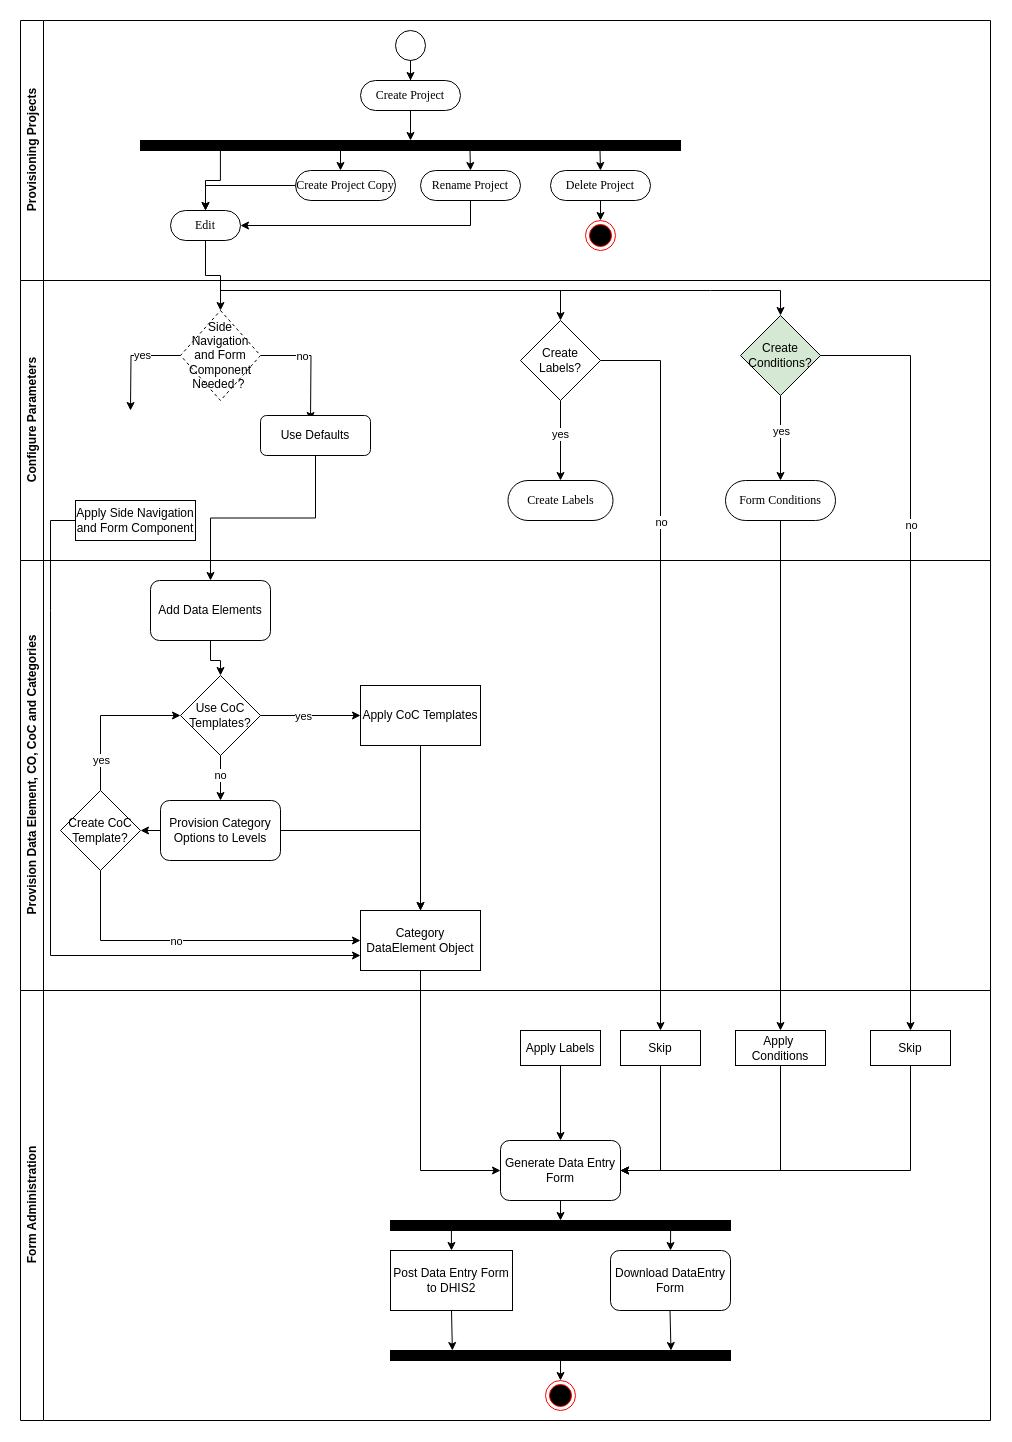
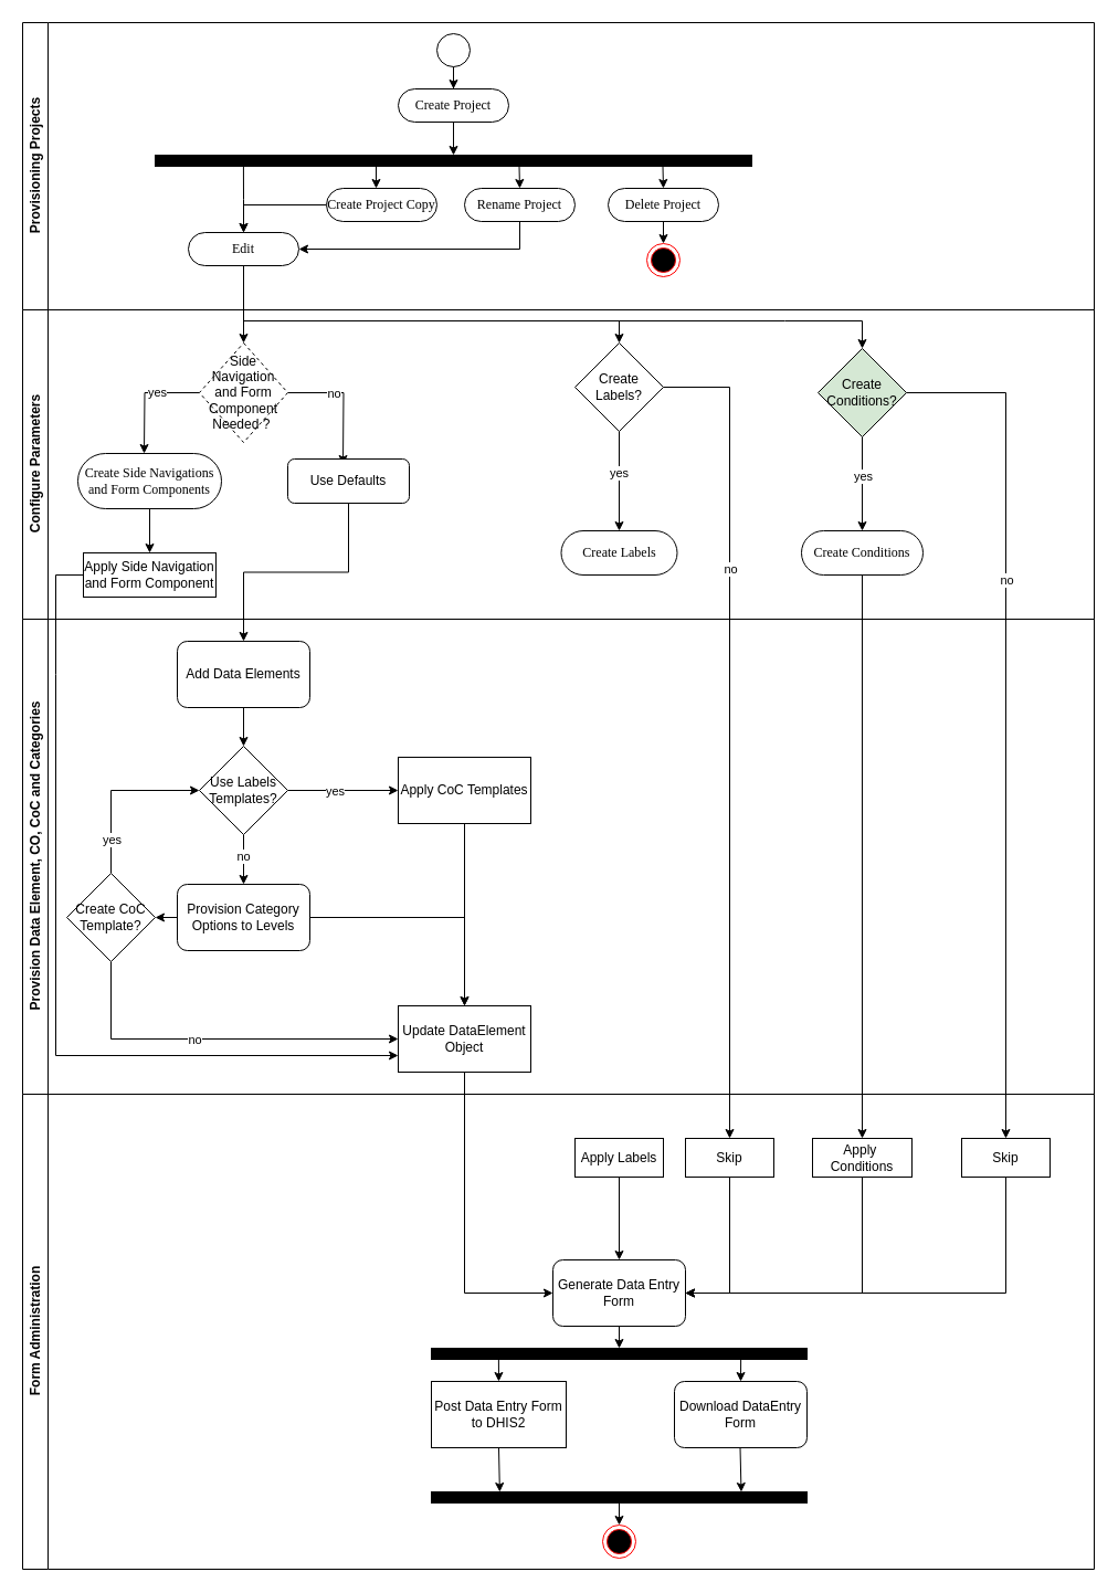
- <mxCell id="9" value="Edit" style="rounded=1;whiteSpace=wrap;html=1;shadow=0;comic=0;labelBackgroundColor=none;strokeWidth=1;fontFamily=Verdana;fontSize=12;align=center;arcSize=50;direction=east;" vertex="1" parent="2"><mxGeometry x="150" y="190" width="70" height="30" as="geometry" /></mxCell>
+ <mxCell id="9" value="Edit" style="rounded=1;whiteSpace=wrap;html=1;shadow=0;comic=0;labelBackgroundColor=none;strokeWidth=1;fontFamily=Verdana;fontSize=12;align=center;arcSize=50;direction=east;" vertex="1" parent="2"><mxGeometry x="150" y="190" width="100" height="30" as="geometry" /></mxCell>
- <mxCell id="30" value="Create Labels?" style="rhombus;whiteSpace=wrap;html=1;" vertex="1" parent="20"><mxGeometry x="500" y="40" width="80" height="80" as="geometry" /></mxCell>
+ <mxCell id="30" value="Create Labels?" style="rhombus;whiteSpace=wrap;html=1;" vertex="1" parent="20"><mxGeometry x="500" y="30" width="80" height="80" as="geometry" /></mxCell>
+ <mxCell id="26" value="Create Side Navigations and Form Components" style="rounded=1;whiteSpace=wrap;html=1;shadow=0;comic=0;labelBackgroundColor=none;strokeWidth=1;fontFamily=Verdana;fontSize=12;align=center;arcSize=50;direction=east;" vertex="1" parent="20"><mxGeometry x="50" y="130" width="130" height="50" as="geometry" /></mxCell>
+ <mxCell id="36" value="" style="edgeStyle=orthogonalEdgeStyle;rounded=0;orthogonalLoop=1;jettySize=auto;html=1;" edge="1" parent="20" source="26" target="35"><mxGeometry relative="1" as="geometry"><mxPoint x="115" y="180" as="sourcePoint" /><mxPoint x="140" y="330" as="targetPoint" /></mxGeometry></mxCell>
- <mxCell id="38" value="Form Conditions" style="rounded=1;whiteSpace=wrap;html=1;shadow=0;comic=0;labelBackgroundColor=none;strokeWidth=1;fontFamily=Verdana;fontSize=12;align=center;arcSize=50;direction=east;" vertex="1" parent="20"><mxGeometry x="705" y="200" width="110" height="40" as="geometry" /></mxCell>
+ <mxCell id="38" value="Create Conditions" style="rounded=1;whiteSpace=wrap;html=1;shadow=0;comic=0;labelBackgroundColor=none;strokeWidth=1;fontFamily=Verdana;fontSize=12;align=center;arcSize=50;direction=east;" vertex="1" parent="20"><mxGeometry x="705" y="200" width="110" height="40" as="geometry" /></mxCell>
- <mxCell id="44" value="Add Data Elements" style="rounded=1;whiteSpace=wrap;html=1;" vertex="1" parent="40"><mxGeometry x="130" y="20" width="120" height="60" as="geometry" /></mxCell>
+ <mxCell id="44" value="Add Data Elements" style="rounded=1;whiteSpace=wrap;html=1;" vertex="1" parent="40"><mxGeometry x="140" y="20" width="120" height="60" as="geometry" /></mxCell>
- <mxCell id="47" value="Use CoC Templates?" style="rhombus;whiteSpace=wrap;html=1;" vertex="1" parent="40"><mxGeometry x="160" y="115" width="80" height="80" as="geometry" /></mxCell>
+ <mxCell id="47" value="Use Labels Templates?" style="rhombus;whiteSpace=wrap;html=1;" vertex="1" parent="40"><mxGeometry x="160" y="115" width="80" height="80" as="geometry" /></mxCell>
- <mxCell id="56" value="Category DataElement Object" style="rounded=0;whiteSpace=wrap;html=1;" vertex="1" parent="40"><mxGeometry x="340" y="350" width="120" height="60" as="geometry" /></mxCell>
+ <mxCell id="56" value="Update DataElement Object" style="rounded=0;whiteSpace=wrap;html=1;" vertex="1" parent="40"><mxGeometry x="340" y="350" width="120" height="60" as="geometry" /></mxCell>
